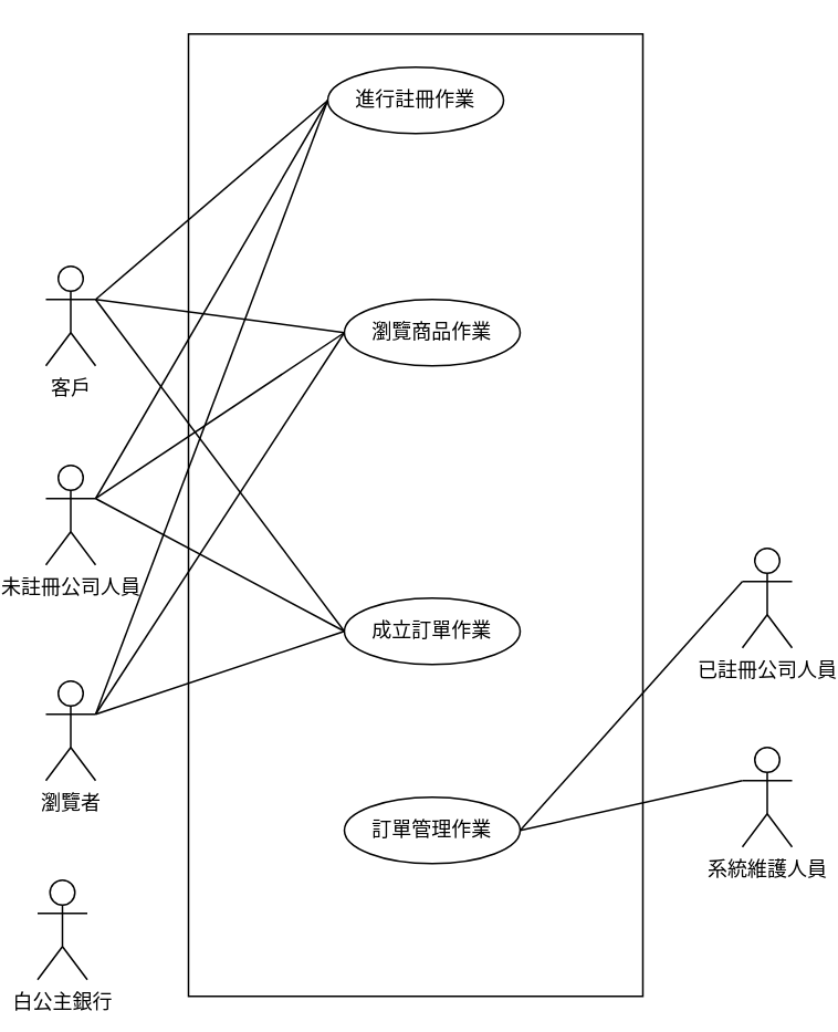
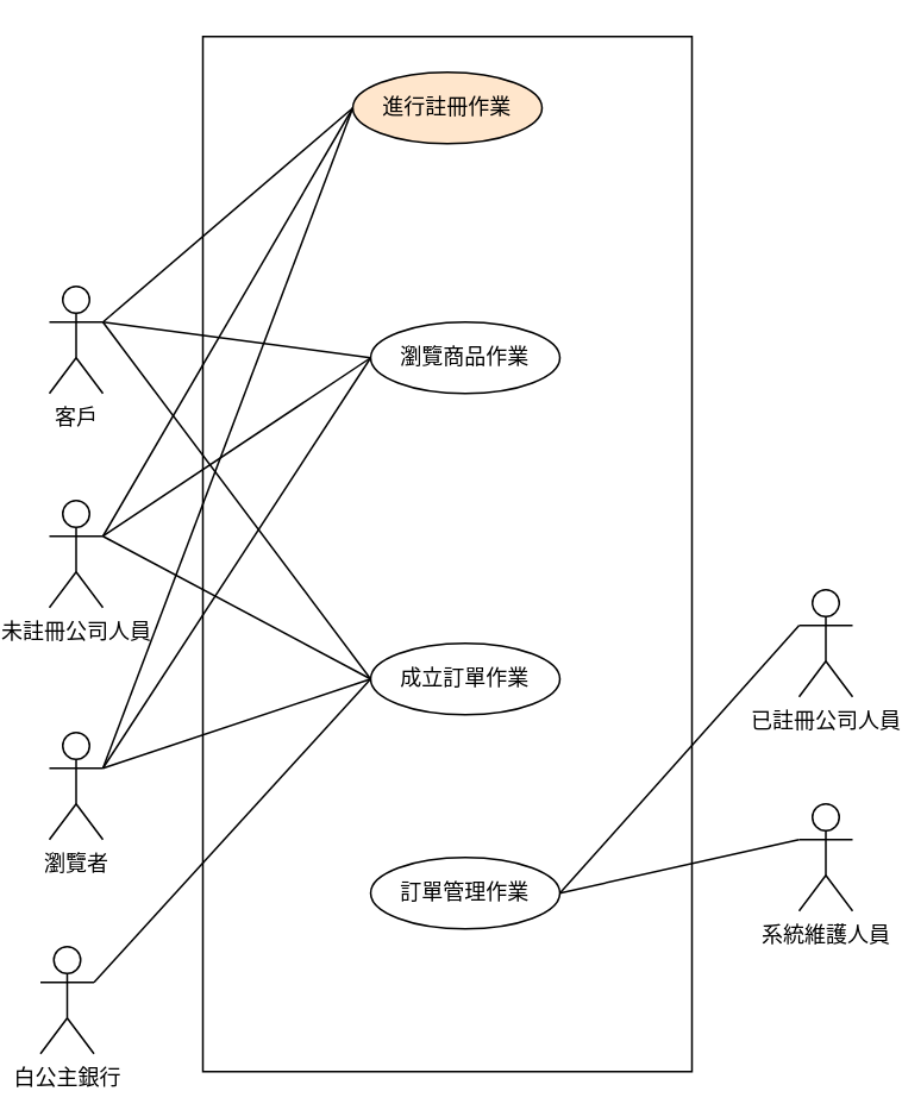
- <mxCell id="8" value="進行註冊作業" style="ellipse;whiteSpace=wrap;html=1;" vertex="1" parent="1"><mxGeometry x="195" y="40" width="106" height="40" as="geometry" /></mxCell>
+ <mxCell id="8" value="進行註冊作業" style="ellipse;whiteSpace=wrap;html=1;fillColor=#ffe6cc;" vertex="1" parent="1"><mxGeometry x="195" y="40" width="106" height="40" as="geometry" /></mxCell>
+ <mxCell id="15" value="" style="endArrow=none;html=1;rounded=0;entryX=0;entryY=0.5;entryDx=0;entryDy=0;exitX=1;exitY=0.333;exitDx=0;exitDy=0;exitPerimeter=0;" edge="1" parent="1" source="14" target="13"><mxGeometry relative="1" as="geometry"><mxPoint x="55" y="430" as="sourcePoint" /><mxPoint x="225" y="60" as="targetPoint" /><Array as="points" /></mxGeometry></mxCell>
